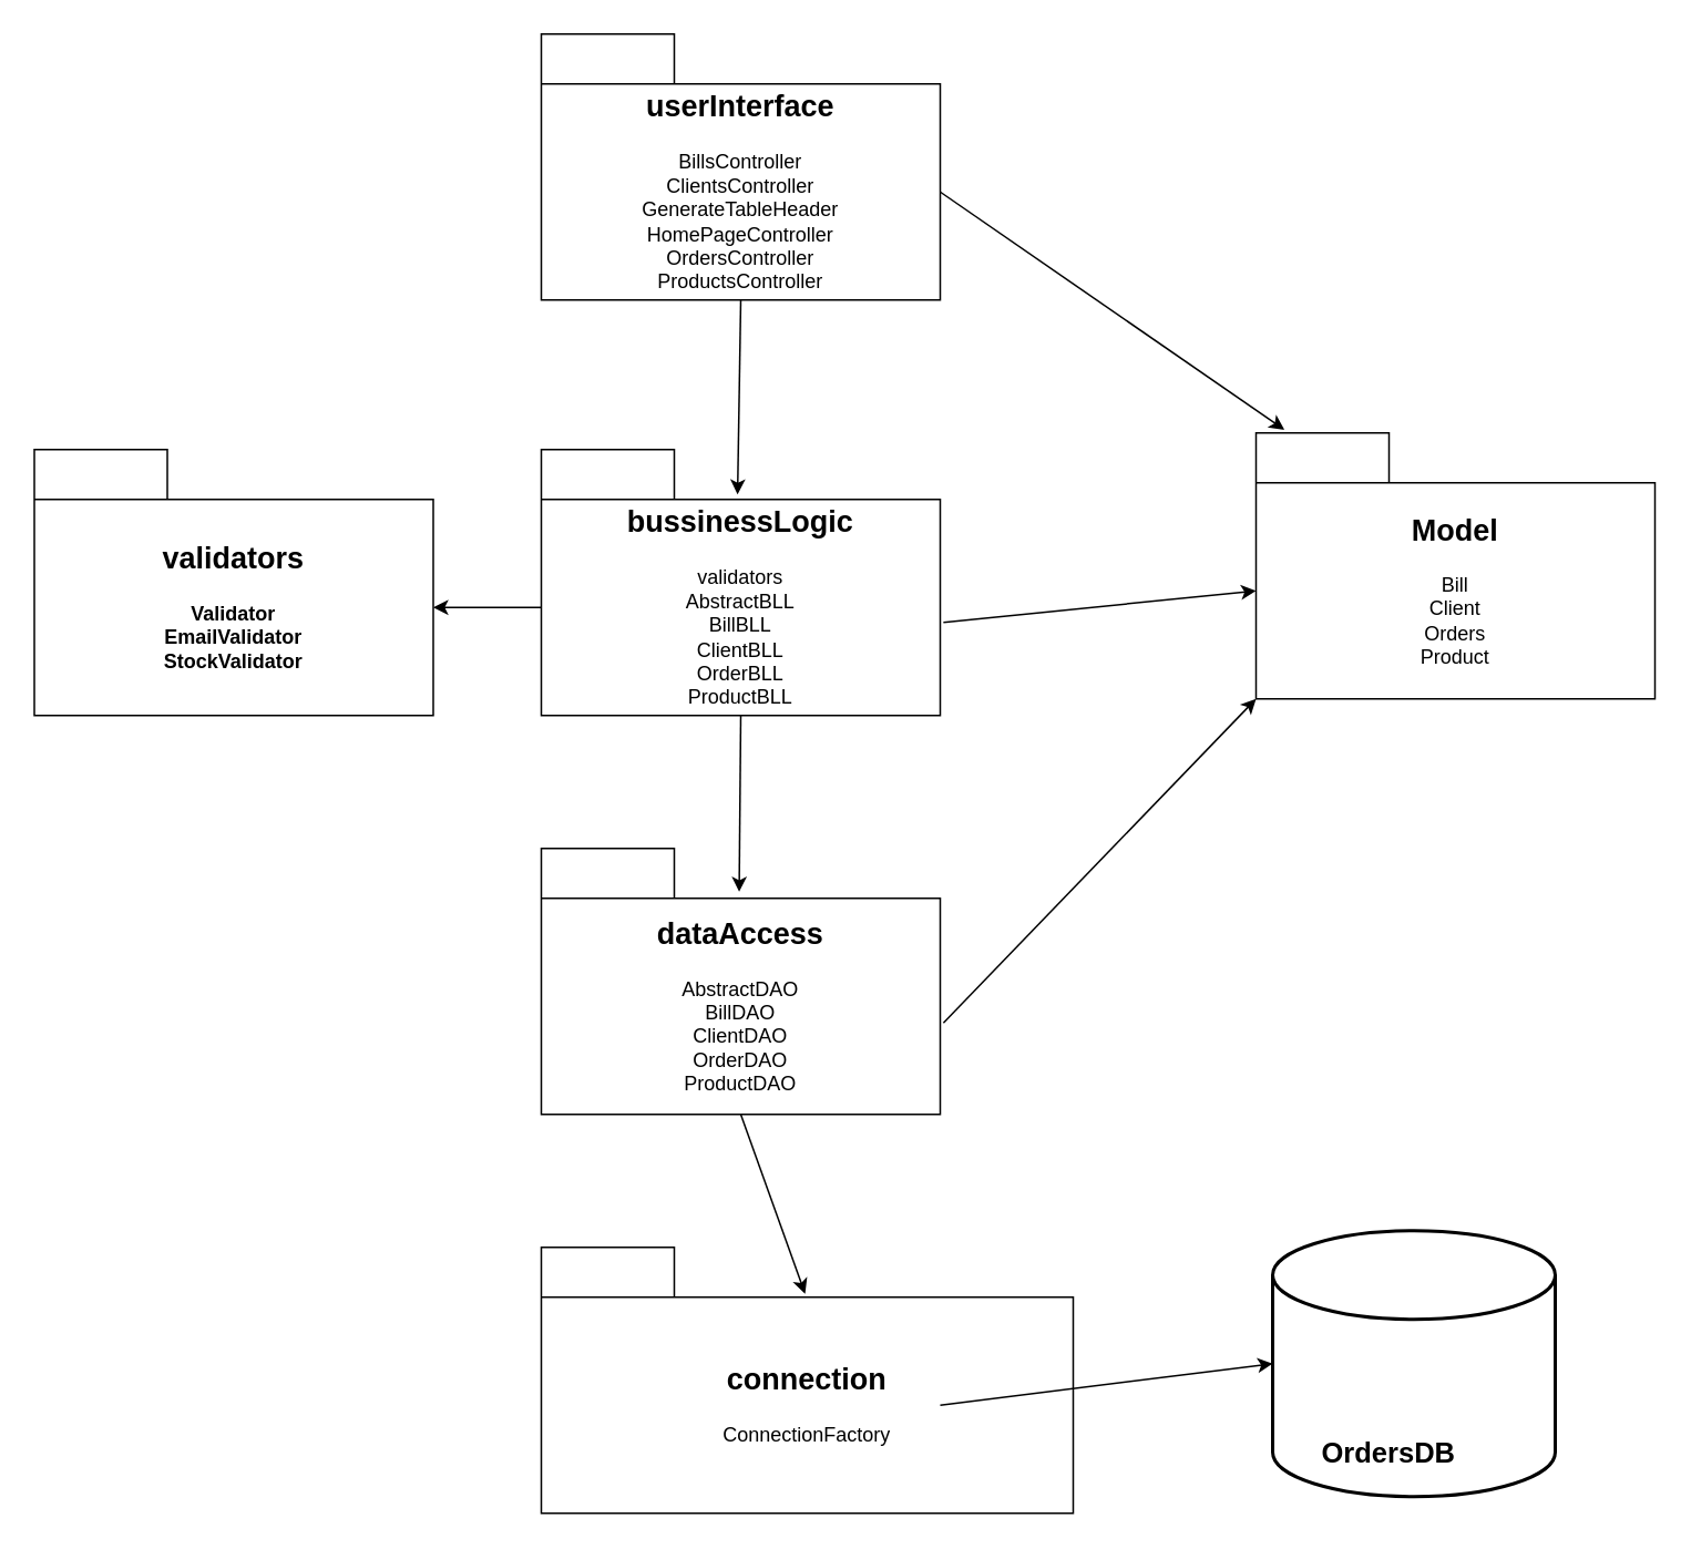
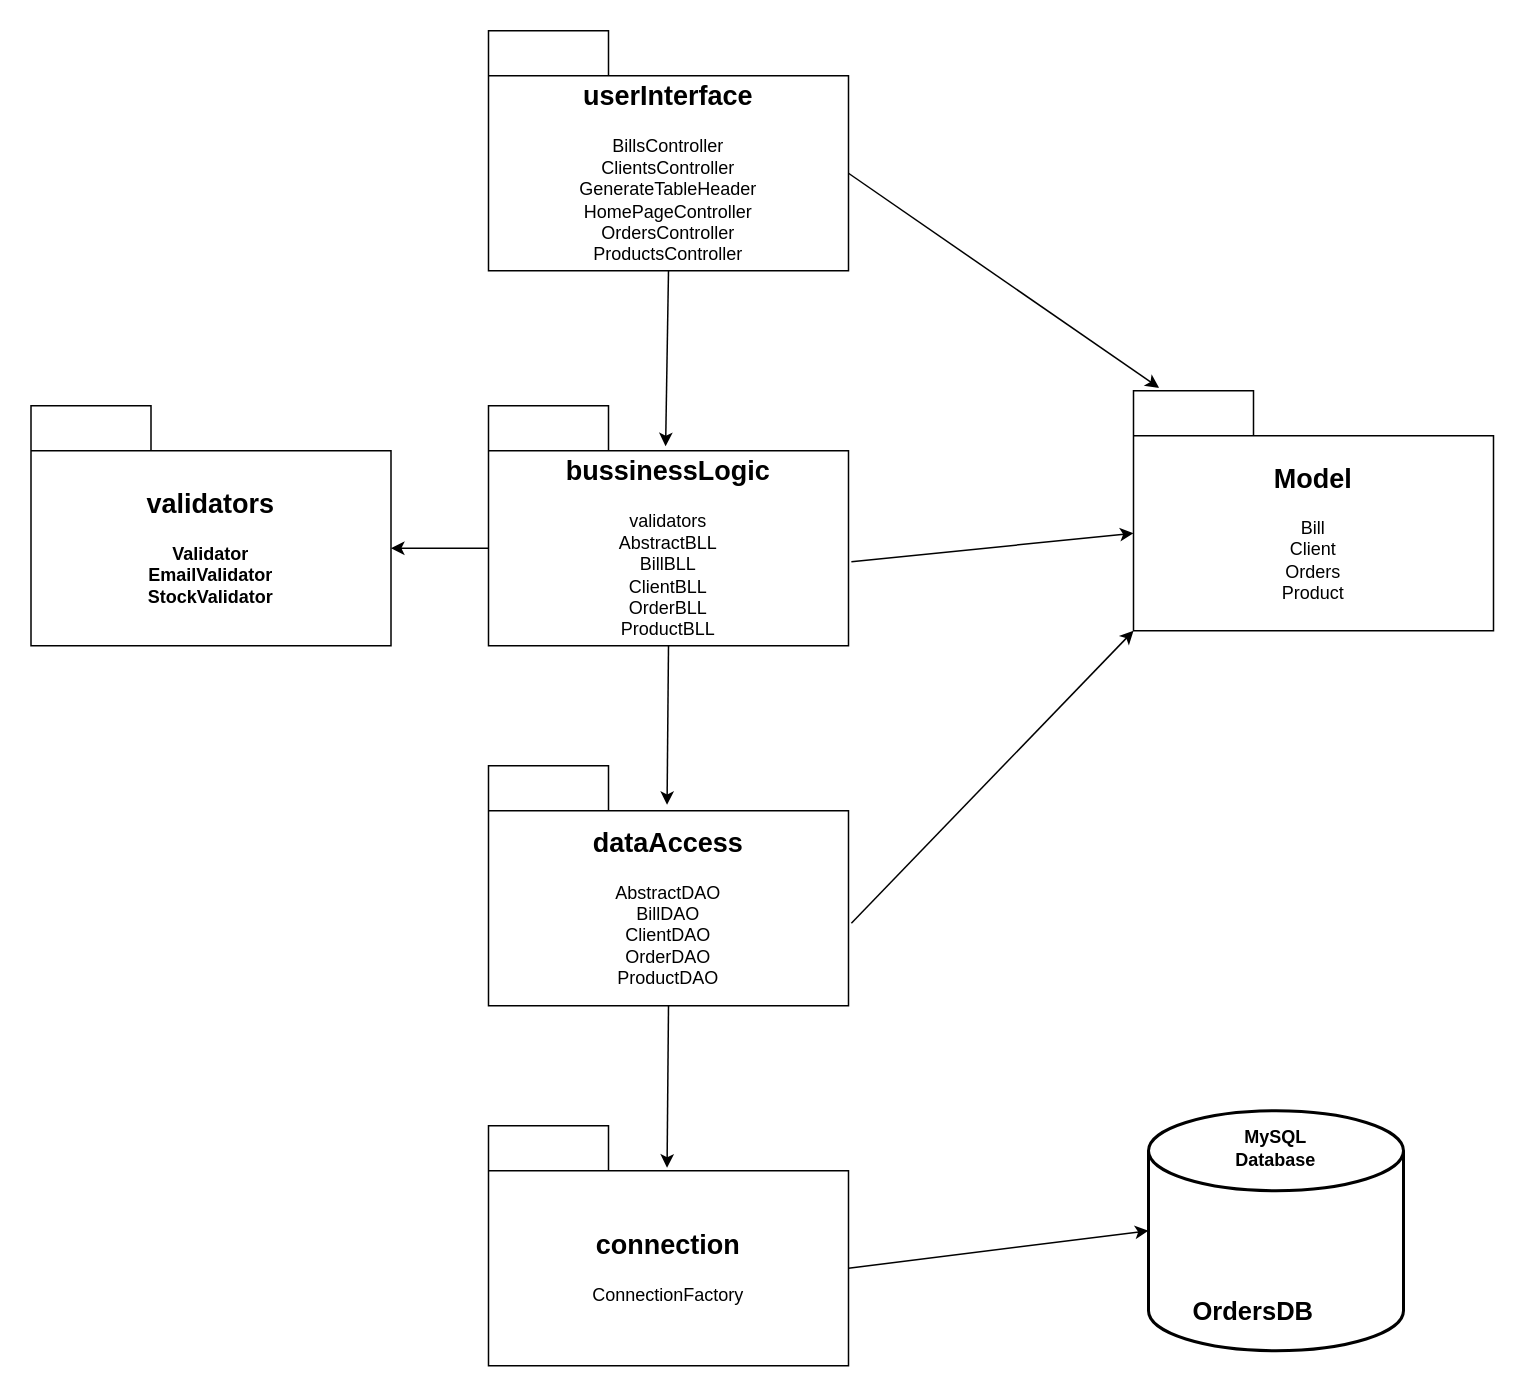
+ <mxCell id="8" value="&lt;b&gt;MySQL&lt;/b&gt;&lt;div&gt;&lt;b&gt;Database&lt;/b&gt;&lt;/div&gt;" style="text;html=1;align=center;verticalAlign=middle;whiteSpace=wrap;rounded=0;" vertex="1" parent="1"><mxGeometry x="820" y="750" width="60" height="30" as="geometry" /></mxCell>
- <mxCell id="5" value="&lt;font style=&quot;font-size: 18px;&quot;&gt;connection&lt;/font&gt;&lt;div&gt;&lt;br&gt;&lt;/div&gt;&lt;div&gt;&lt;span style=&quot;font-weight: 400;&quot;&gt;ConnectionFactory&lt;/span&gt;&lt;/div&gt;" style="shape=folder;fontStyle=1;tabWidth=80;tabHeight=30;tabPosition=left;html=1;boundedLbl=1;whiteSpace=wrap;" vertex="1" parent="1"><mxGeometry x="325" y="750" width="320" height="160" as="geometry" /></mxCell>
+ <mxCell id="5" value="&lt;font style=&quot;font-size: 18px;&quot;&gt;connection&lt;/font&gt;&lt;div&gt;&lt;br&gt;&lt;/div&gt;&lt;div&gt;&lt;span style=&quot;font-weight: 400;&quot;&gt;ConnectionFactory&lt;/span&gt;&lt;/div&gt;" style="shape=folder;fontStyle=1;tabWidth=80;tabHeight=30;tabPosition=left;html=1;boundedLbl=1;whiteSpace=wrap;" vertex="1" parent="1"><mxGeometry x="325" y="750" width="240" height="160" as="geometry" /></mxCell>
